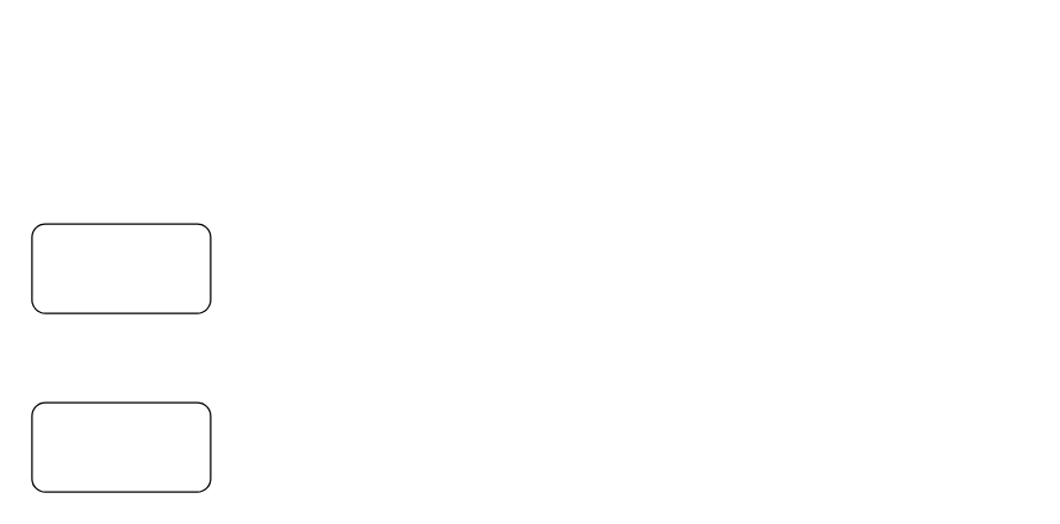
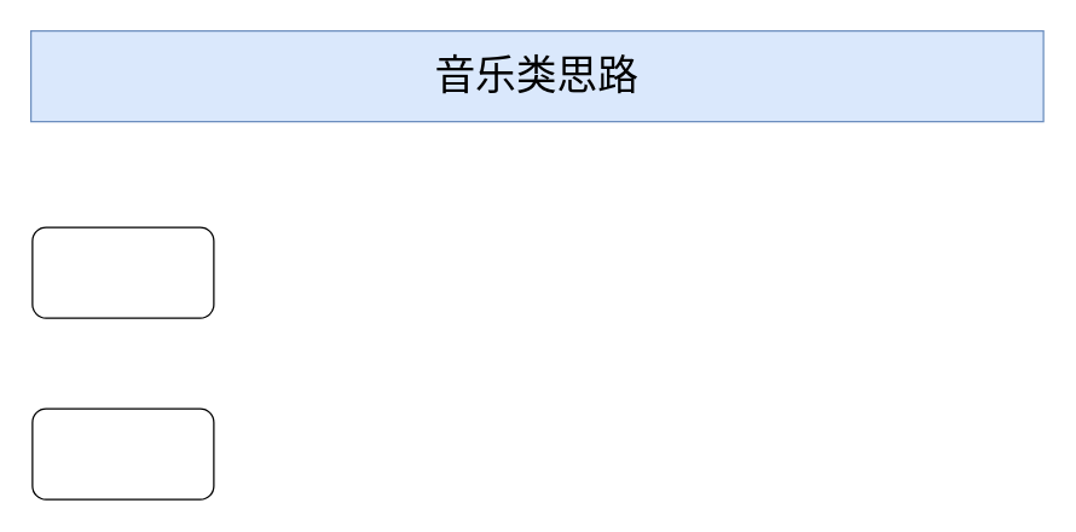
+ <mxCell id="4" value="音乐类思路" style="text;html=1;strokeColor=#6c8ebf;fillColor=#dae8fc;align=center;verticalAlign=middle;whiteSpace=wrap;rounded=0;fontSize=27;" vertex="1" parent="1"><mxGeometry x="20" y="20" width="670" height="60" as="geometry" /></mxCell>
